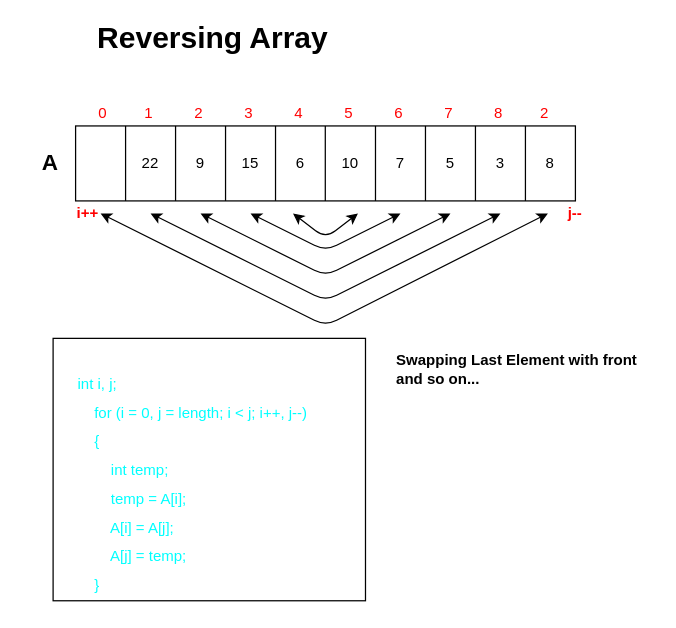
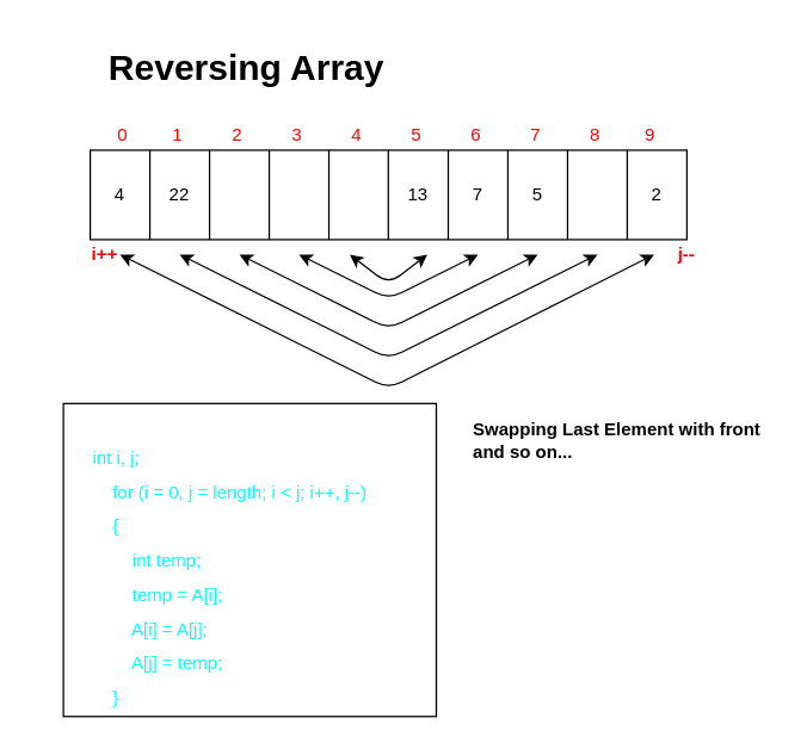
- <mxCell id="27" value="&lt;h1&gt;&lt;b&gt;Reversing Array&lt;/b&gt;&lt;/h1&gt;" style="text;html=1;strokeColor=none;fillColor=none;align=center;verticalAlign=middle;whiteSpace=wrap;rounded=0;" parent="1" vertex="1"><mxGeometry x="65" y="5" width="210" height="50" as="geometry" /></mxCell>
+ <mxCell id="27" value="&lt;h1&gt;&lt;b&gt;Reversing Array&lt;/b&gt;&lt;/h1&gt;" style="text;html=1;strokeColor=none;fillColor=none;align=center;verticalAlign=middle;whiteSpace=wrap;rounded=0;" parent="1" vertex="1"><mxGeometry x="60" y="20" width="210" height="50" as="geometry" /></mxCell>
- <mxCell id="28" value="&lt;font color=&quot;#ff0000&quot;&gt;&amp;nbsp; &amp;nbsp; &amp;nbsp;0&amp;nbsp; &amp;nbsp; &amp;nbsp; &amp;nbsp; &amp;nbsp;1&amp;nbsp; &amp;nbsp; &amp;nbsp; &amp;nbsp; &amp;nbsp; 2&amp;nbsp; &amp;nbsp; &amp;nbsp; &amp;nbsp; &amp;nbsp; 3&amp;nbsp; &amp;nbsp; &amp;nbsp; &amp;nbsp; &amp;nbsp; 4&amp;nbsp; &amp;nbsp; &amp;nbsp; &amp;nbsp; &amp;nbsp; 5&amp;nbsp; &amp;nbsp; &amp;nbsp; &amp;nbsp; &amp;nbsp; 6&amp;nbsp; &amp;nbsp; &amp;nbsp; &amp;nbsp; &amp;nbsp; 7&amp;nbsp; &amp;nbsp; &amp;nbsp; &amp;nbsp; &amp;nbsp; 8&amp;nbsp; &amp;nbsp; &amp;nbsp; &amp;nbsp; &amp;nbsp;2&lt;/font&gt;" style="text;html=1;strokeColor=none;fillColor=none;align=left;verticalAlign=middle;whiteSpace=wrap;rounded=0;" parent="1" vertex="1"><mxGeometry x="60" y="80" width="400" height="20" as="geometry" /></mxCell>
+ <mxCell id="28" value="&lt;font color=&quot;#ff0000&quot;&gt;&amp;nbsp; &amp;nbsp; &amp;nbsp;0&amp;nbsp; &amp;nbsp; &amp;nbsp; &amp;nbsp; &amp;nbsp;1&amp;nbsp; &amp;nbsp; &amp;nbsp; &amp;nbsp; &amp;nbsp; 2&amp;nbsp; &amp;nbsp; &amp;nbsp; &amp;nbsp; &amp;nbsp; 3&amp;nbsp; &amp;nbsp; &amp;nbsp; &amp;nbsp; &amp;nbsp; 4&amp;nbsp; &amp;nbsp; &amp;nbsp; &amp;nbsp; &amp;nbsp; 5&amp;nbsp; &amp;nbsp; &amp;nbsp; &amp;nbsp; &amp;nbsp; 6&amp;nbsp; &amp;nbsp; &amp;nbsp; &amp;nbsp; &amp;nbsp; 7&amp;nbsp; &amp;nbsp; &amp;nbsp; &amp;nbsp; &amp;nbsp; 8&amp;nbsp; &amp;nbsp; &amp;nbsp; &amp;nbsp; &amp;nbsp;9&lt;/font&gt;" style="text;html=1;strokeColor=none;fillColor=none;align=left;verticalAlign=middle;whiteSpace=wrap;rounded=0;" parent="1" vertex="1"><mxGeometry x="60" y="80" width="400" height="20" as="geometry" /></mxCell>
- <mxCell id="29" value="&lt;h2&gt;&lt;b&gt;A&lt;/b&gt;&lt;/h2&gt;" style="text;html=1;strokeColor=none;fillColor=none;align=center;verticalAlign=middle;whiteSpace=wrap;rounded=0;" parent="1" vertex="1"><mxGeometry x="20" y="110" width="40" height="40" as="geometry" /></mxCell>
+ <mxCell id="13" value="&amp;nbsp; &amp;nbsp;4&lt;span style=&quot;white-space: pre&quot;&gt;&#09;&lt;/span&gt;" style="text;html=1;strokeColor=none;fillColor=none;align=center;verticalAlign=middle;whiteSpace=wrap;rounded=0;" parent="1" vertex="1"><mxGeometry x="60" y="120" width="40" height="20" as="geometry" /></mxCell>
- <mxCell id="16" value="9" style="text;html=1;strokeColor=none;fillColor=none;align=center;verticalAlign=middle;whiteSpace=wrap;rounded=0;" parent="1" vertex="1"><mxGeometry x="140" y="120" width="40" height="20" as="geometry" /></mxCell>
- <mxCell id="21" value="15" style="text;html=1;strokeColor=none;fillColor=none;align=center;verticalAlign=middle;whiteSpace=wrap;rounded=0;" parent="1" vertex="1"><mxGeometry x="180" y="120" width="40" height="20" as="geometry" /></mxCell>
- <mxCell id="20" value="6" style="text;html=1;strokeColor=none;fillColor=none;align=center;verticalAlign=middle;whiteSpace=wrap;rounded=0;" parent="1" vertex="1"><mxGeometry x="220" y="120" width="40" height="20" as="geometry" /></mxCell>
- <mxCell id="19" value="10" style="text;html=1;strokeColor=none;fillColor=none;align=center;verticalAlign=middle;whiteSpace=wrap;rounded=0;" parent="1" vertex="1"><mxGeometry x="260" y="120" width="40" height="20" as="geometry" /></mxCell>
+ <mxCell id="19" value="13" style="text;html=1;strokeColor=none;fillColor=none;align=center;verticalAlign=middle;whiteSpace=wrap;rounded=0;" parent="1" vertex="1"><mxGeometry x="260" y="120" width="40" height="20" as="geometry" /></mxCell>
- <mxCell id="15" value="3" style="text;html=1;strokeColor=none;fillColor=none;align=center;verticalAlign=middle;whiteSpace=wrap;rounded=0;" parent="1" vertex="1"><mxGeometry x="380" y="120" width="40" height="20" as="geometry" /></mxCell>
- <mxCell id="22" value="8" style="text;html=1;strokeColor=none;fillColor=none;align=center;verticalAlign=middle;whiteSpace=wrap;rounded=0;" parent="1" vertex="1"><mxGeometry x="420" y="120" width="40" height="20" as="geometry" /></mxCell>
+ <mxCell id="22" value="2" style="text;html=1;strokeColor=none;fillColor=none;align=center;verticalAlign=middle;whiteSpace=wrap;rounded=0;" parent="1" vertex="1"><mxGeometry x="420" y="120" width="40" height="20" as="geometry" /></mxCell>
